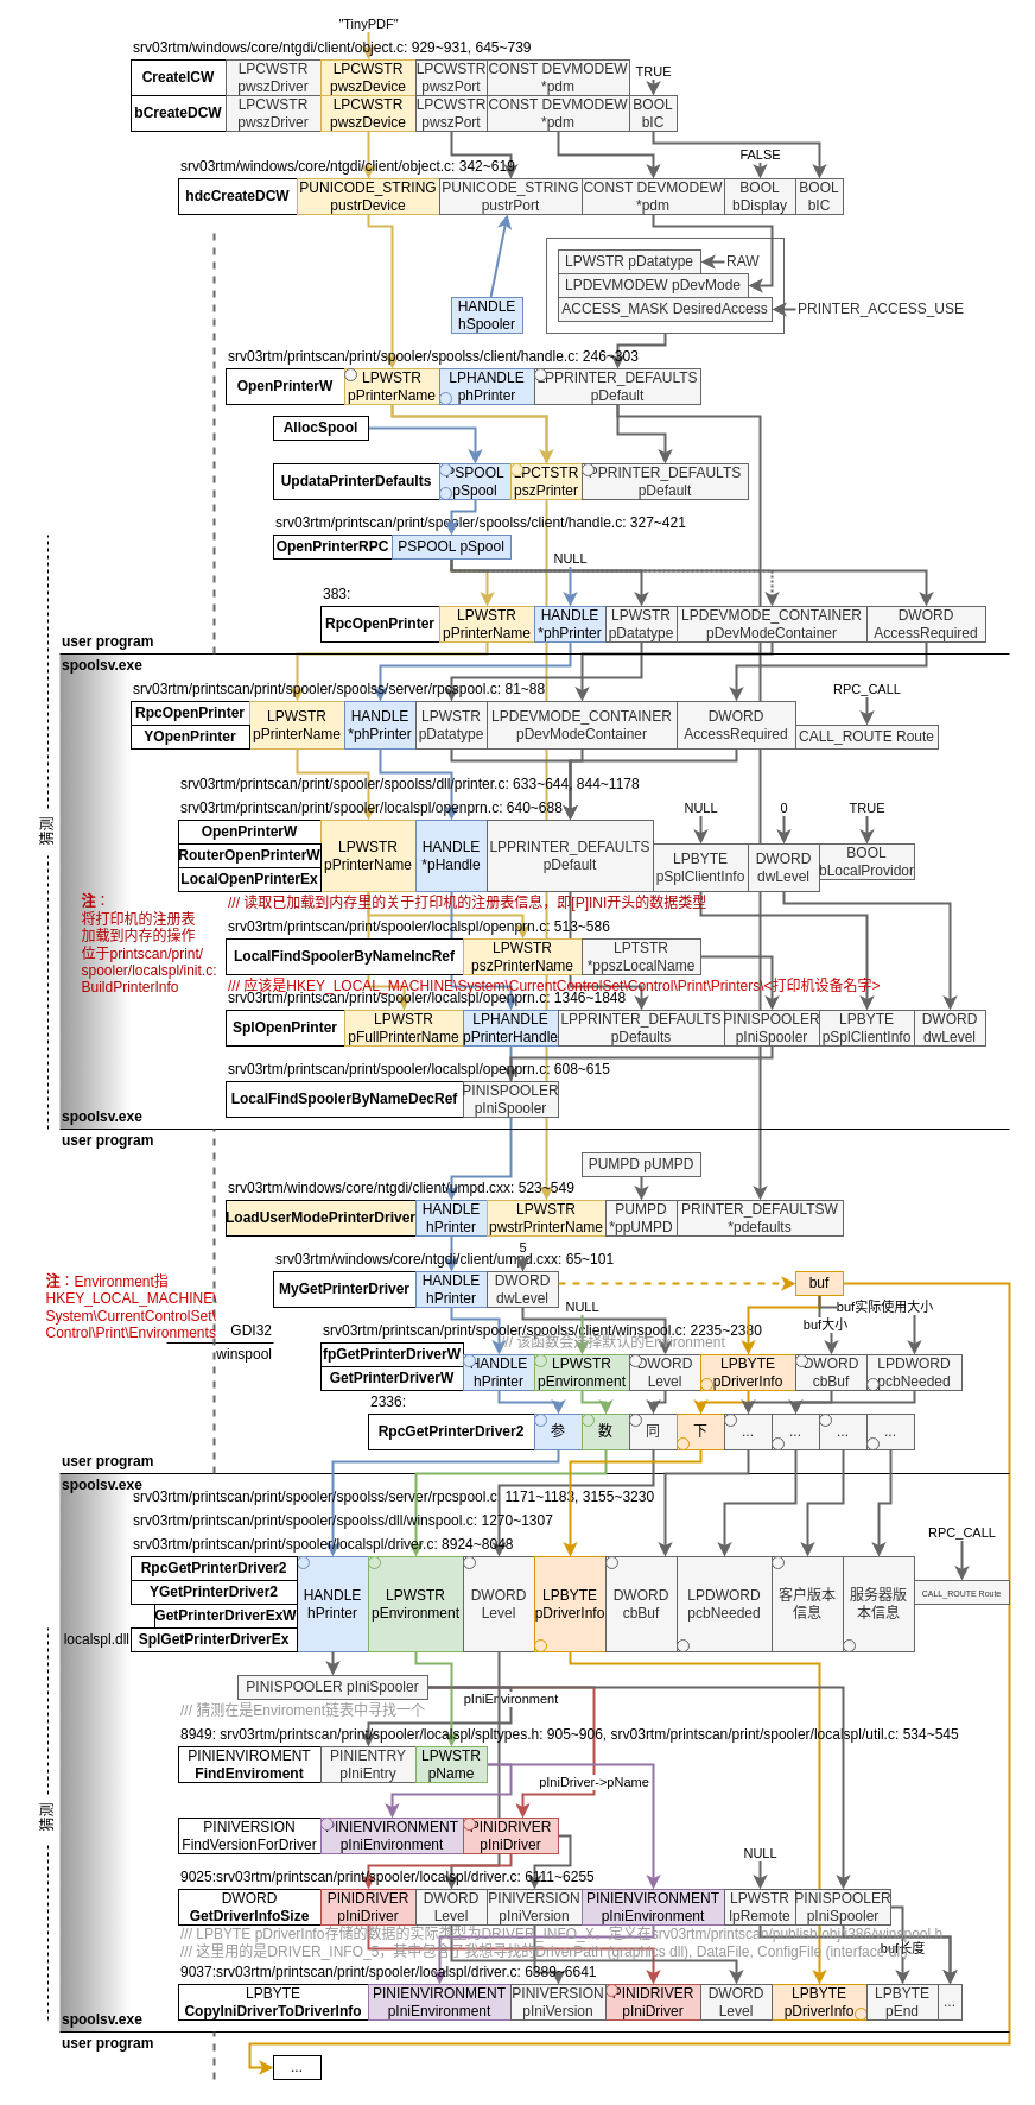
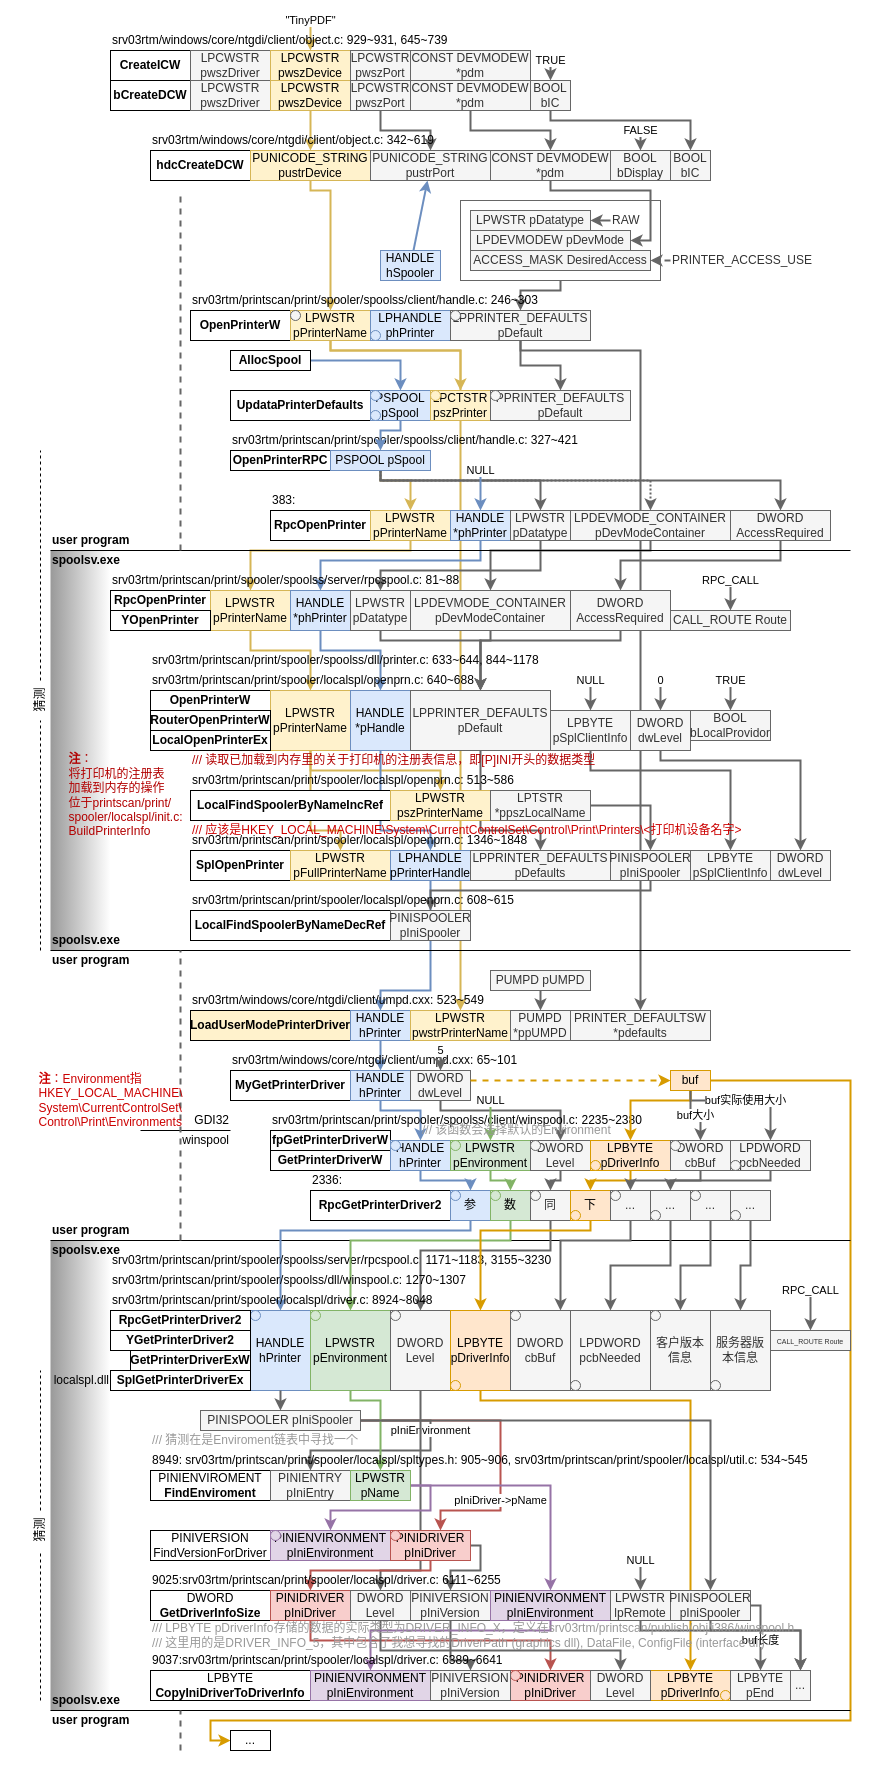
- <mxCell id="50" style="edgeStyle=orthogonalEdgeStyle;rounded=0;orthogonalLoop=1;jettySize=auto;html=1;strokeWidth=2;fillColor=#f5f5f5;strokeColor=#666666;" parent="1" source="51" target="47" edge="1"><mxGeometry relative="1" as="geometry"><Array as="points"><mxPoint x="660" y="260" /><mxPoint x="660" y="260" /></Array></mxGeometry></mxCell>
+ <mxCell id="50" style="edgeStyle=orthogonalEdgeStyle;rounded=0;orthogonalLoop=1;jettySize=auto;html=1;strokeWidth=2;fillColor=#f5f5f5;strokeColor=#666666;dashed=1;" parent="1" source="51" target="47" edge="1"><mxGeometry relative="1" as="geometry"><Array as="points"><mxPoint x="660" y="260" /><mxPoint x="660" y="260" /></Array></mxGeometry></mxCell>
